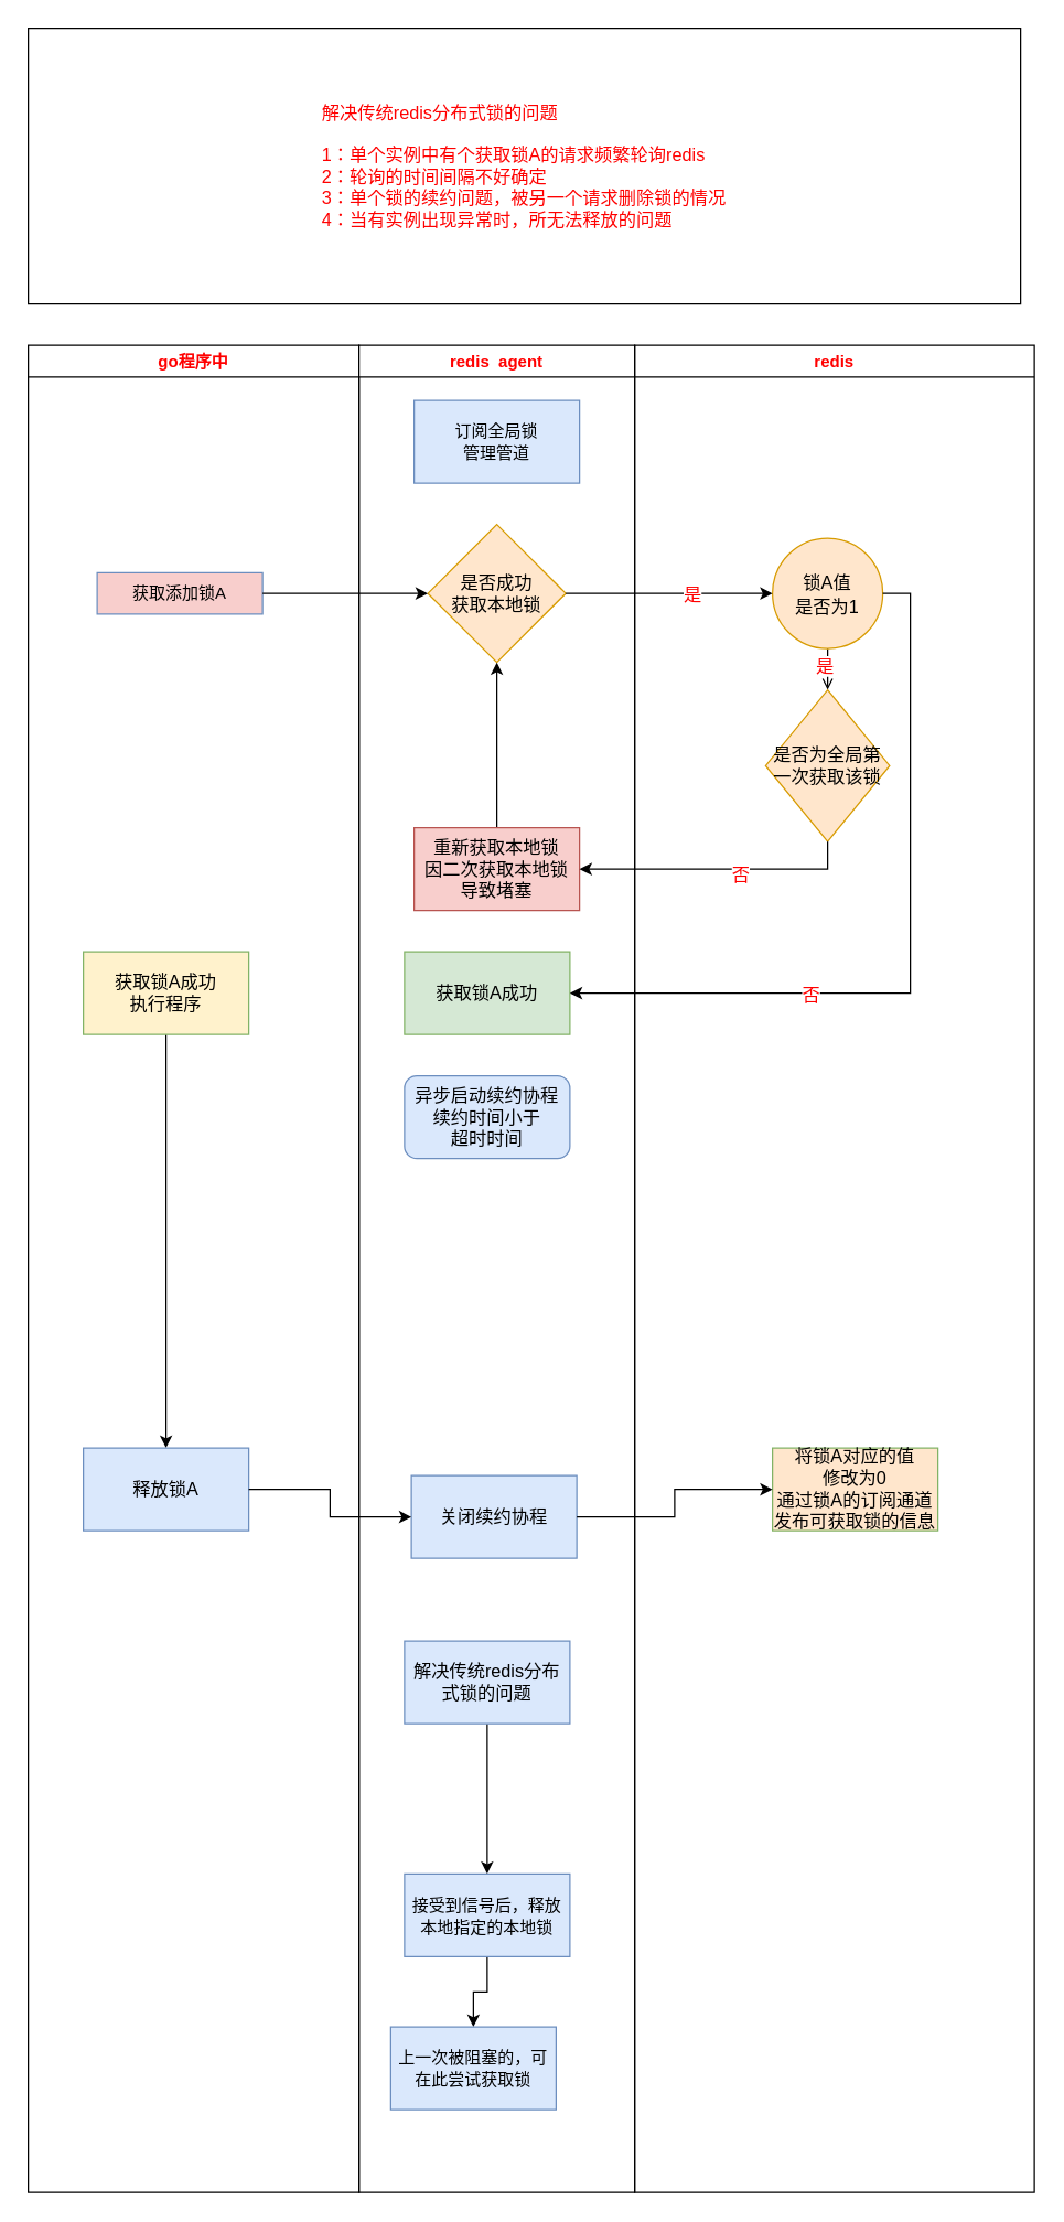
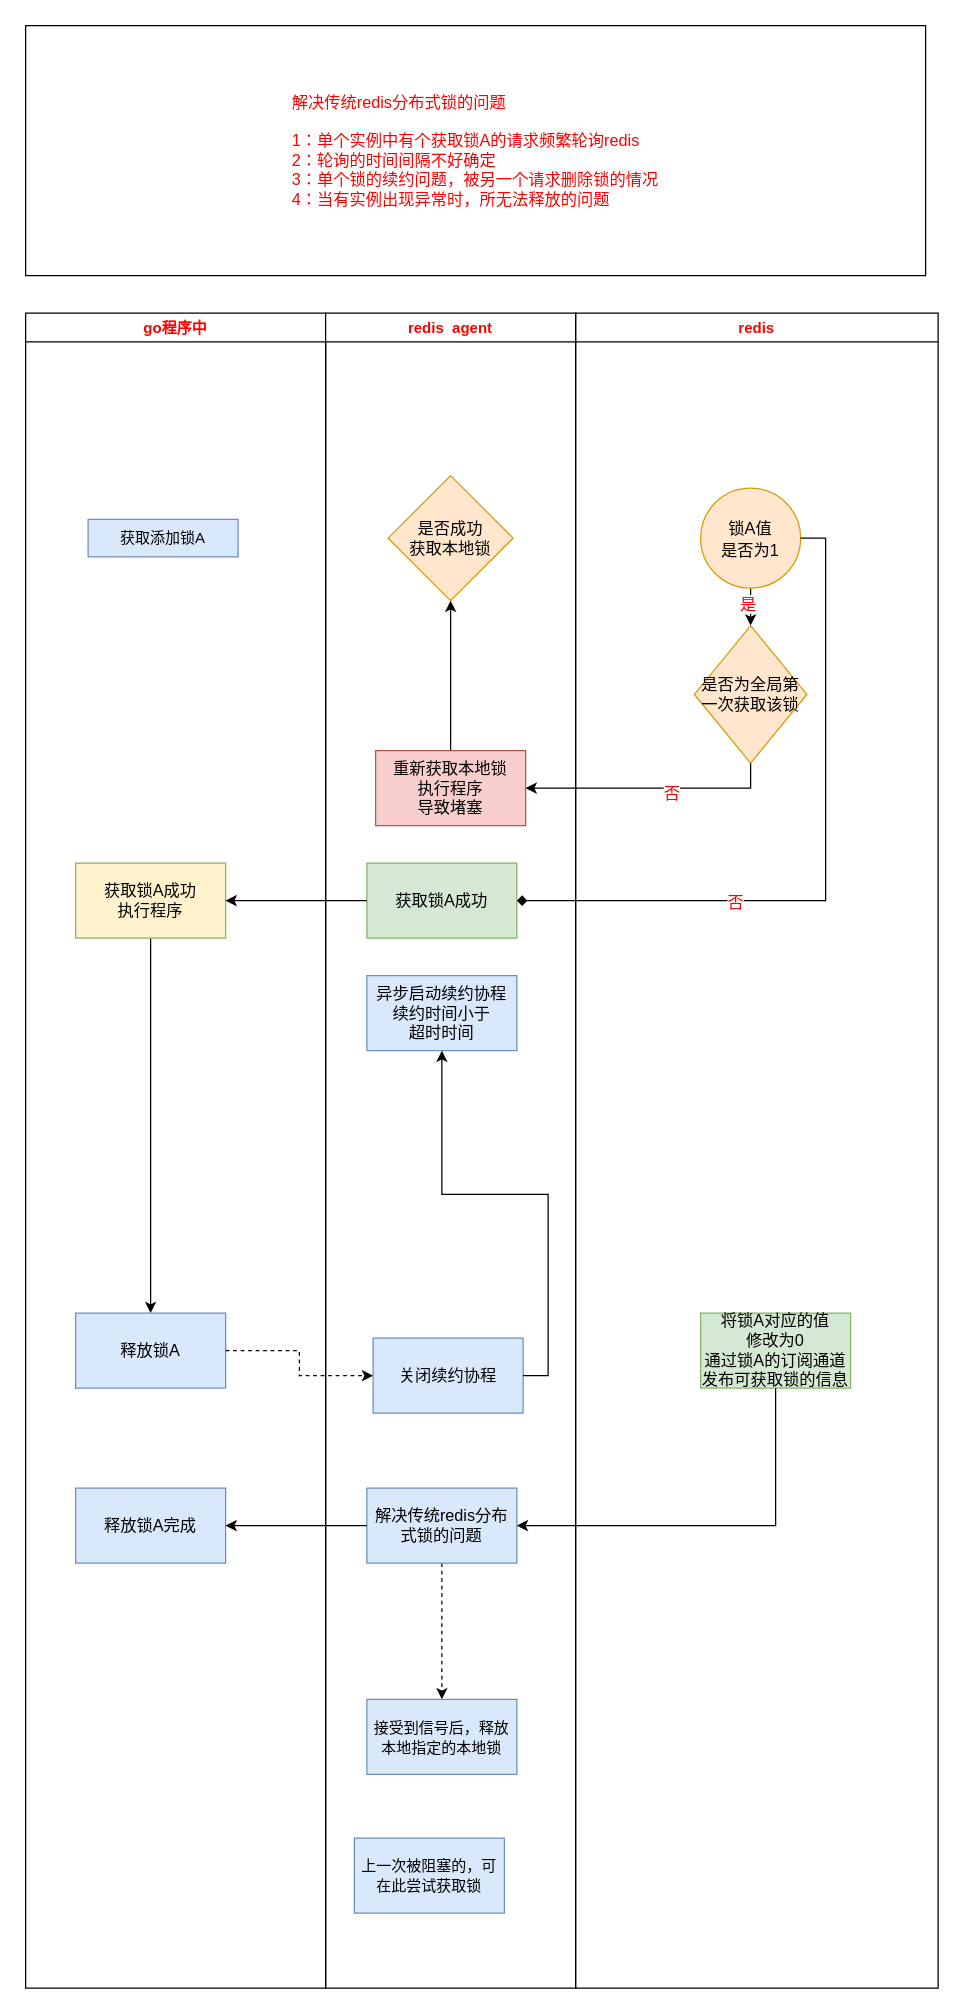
- <mxCell id="20" value="&lt;span style=&quot;color: rgb(0 , 0 , 0) ; font-size: 12px&quot;&gt;订阅全局锁&lt;/span&gt;&lt;br style=&quot;color: rgb(0 , 0 , 0) ; font-size: 12px&quot;&gt;&lt;span style=&quot;color: rgb(0 , 0 , 0) ; font-size: 12px&quot;&gt;管理管道&lt;/span&gt;" style="rounded=0;whiteSpace=wrap;html=1;fontSize=13;align=center;fillColor=#dae8fc;strokeColor=#6c8ebf;" vertex="1" parent="14"><mxGeometry x="40" y="40" width="120" height="60" as="geometry" /></mxCell>
- <mxCell id="3" value="获取添加锁A" style="rounded=0;whiteSpace=wrap;html=1;fillColor=#f8cecc;strokeColor=#6c8ebf;" vertex="1" parent="2"><mxGeometry x="50" y="165" width="120" height="30" as="geometry" /></mxCell>
+ <mxCell id="3" value="获取添加锁A" style="rounded=0;whiteSpace=wrap;html=1;fillColor=#dae8fc;strokeColor=#6c8ebf;" vertex="1" parent="2"><mxGeometry x="50" y="165" width="120" height="30" as="geometry" /></mxCell>
- <mxCell id="34" style="edgeStyle=orthogonalEdgeStyle;rounded=0;orthogonalLoop=1;jettySize=auto;html=1;fontSize=13;fontColor=#FF0000;" edge="1" parent="1" source="3" target="21"><mxGeometry relative="1" as="geometry" /></mxCell>
- <mxCell id="35" style="edgeStyle=orthogonalEdgeStyle;rounded=0;orthogonalLoop=1;jettySize=auto;html=1;exitX=1;exitY=0.5;exitDx=0;exitDy=0;fontSize=13;fontColor=#FF0000;" edge="1" parent="1" source="21" target="11"><mxGeometry relative="1" as="geometry" /></mxCell>
- <mxCell id="36" value="是" style="edgeLabel;html=1;align=center;verticalAlign=middle;resizable=0;points=[];fontSize=13;fontColor=#FF0000;" vertex="1" connectable="0" parent="35"><mxGeometry x="0.213" relative="1" as="geometry"><mxPoint as="offset" /></mxGeometry></mxCell>
- <mxCell id="9" style="edgeStyle=orthogonalEdgeStyle;rounded=0;orthogonalLoop=1;jettySize=auto;html=1;exitX=0.5;exitY=1;exitDx=0;exitDy=0;entryX=0.5;entryY=0;entryDx=0;entryDy=0;fontSize=13;fontColor=#FF0000;endArrow=open;" edge="1" parent="8" source="11" target="13"><mxGeometry relative="1" as="geometry" /></mxCell>
+ <mxCell id="9" style="edgeStyle=orthogonalEdgeStyle;rounded=0;orthogonalLoop=1;jettySize=auto;html=1;exitX=0.5;exitY=1;exitDx=0;exitDy=0;entryX=0.5;entryY=0;entryDx=0;entryDy=0;fontSize=13;fontColor=#FF0000;" edge="1" parent="8" source="11" target="13"><mxGeometry relative="1" as="geometry" /></mxCell>
- <mxCell id="23" value="重新获取本地锁&lt;br&gt;因二次获取本地锁&lt;br&gt;导致堵塞" style="rounded=0;whiteSpace=wrap;html=1;fontSize=13;align=center;fillColor=#f8cecc;strokeColor=#b85450;" vertex="1" parent="14"><mxGeometry x="40" y="350" width="120" height="60" as="geometry" /></mxCell>
+ <mxCell id="23" value="重新获取本地锁&lt;br&gt;执行程序&lt;br&gt;导致堵塞" style="rounded=0;whiteSpace=wrap;html=1;fontSize=13;align=center;fillColor=#f8cecc;strokeColor=#b85450;" vertex="1" parent="14"><mxGeometry x="40" y="350" width="120" height="60" as="geometry" /></mxCell>
+ <mxCell id="29" style="edgeStyle=orthogonalEdgeStyle;rounded=0;orthogonalLoop=1;jettySize=auto;html=1;exitX=0;exitY=0.5;exitDx=0;exitDy=0;fontSize=13;fontColor=#FF0000;" edge="1" parent="1" source="15" target="5"><mxGeometry relative="1" as="geometry" /></mxCell>
- <mxCell id="27" style="edgeStyle=orthogonalEdgeStyle;rounded=0;orthogonalLoop=1;jettySize=auto;html=1;exitX=1;exitY=0.5;exitDx=0;exitDy=0;entryX=1;entryY=0.5;entryDx=0;entryDy=0;fontSize=13;fontColor=#FF0000;" edge="1" parent="1" source="11" target="15"><mxGeometry relative="1" as="geometry" /></mxCell>
+ <mxCell id="27" style="edgeStyle=orthogonalEdgeStyle;rounded=0;orthogonalLoop=1;jettySize=auto;html=1;exitX=1;exitY=0.5;exitDx=0;exitDy=0;entryX=1;entryY=0.5;entryDx=0;entryDy=0;fontSize=13;fontColor=#FF0000;endArrow=diamond;" edge="1" parent="1" source="11" target="15"><mxGeometry relative="1" as="geometry" /></mxCell>
- <mxCell id="16" value="异步启动续约协程&lt;br&gt;续约时间小于&lt;br&gt;超时时间" style="whiteSpace=wrap;html=1;fontSize=13;fillColor=#dae8fc;strokeColor=#6c8ebf;rounded=1;" vertex="1" parent="14"><mxGeometry x="33" y="530" width="120" height="60" as="geometry" /></mxCell>
+ <mxCell id="16" value="异步启动续约协程&lt;br&gt;续约时间小于&lt;br&gt;超时时间" style="rounded=0;whiteSpace=wrap;html=1;fontSize=13;fillColor=#dae8fc;strokeColor=#6c8ebf;" vertex="1" parent="14"><mxGeometry x="33" y="530" width="120" height="60" as="geometry" /></mxCell>
- <mxCell id="12" value="将锁A对应的值&lt;br&gt;修改为0&lt;br&gt;通过锁A的订阅通道发布可获取锁的信息" style="rounded=0;whiteSpace=wrap;html=1;fontSize=13;fillColor=#ffe6cc;strokeColor=#82b366;" vertex="1" parent="8"><mxGeometry x="100" y="800" width="120" height="60" as="geometry" /></mxCell>
+ <mxCell id="12" value="将锁A对应的值&lt;br&gt;修改为0&lt;br&gt;通过锁A的订阅通道发布可获取锁的信息" style="rounded=0;whiteSpace=wrap;html=1;fontSize=13;fillColor=#d5e8d4;strokeColor=#82b366;" vertex="1" parent="8"><mxGeometry x="100" y="800" width="120" height="60" as="geometry" /></mxCell>
- <mxCell id="31" style="edgeStyle=orthogonalEdgeStyle;rounded=0;orthogonalLoop=1;jettySize=auto;html=1;exitX=1;exitY=0.5;exitDx=0;exitDy=0;fontSize=13;fontColor=#FF0000;" edge="1" parent="1" source="17" target="12"><mxGeometry relative="1" as="geometry" /></mxCell>
+ <mxCell id="31" style="edgeStyle=orthogonalEdgeStyle;rounded=0;orthogonalLoop=1;jettySize=auto;html=1;exitX=1;exitY=0.5;exitDx=0;exitDy=0;fontSize=13;fontColor=#FF0000;" edge="1" parent="1" source="17" target="16"><mxGeometry relative="1" as="geometry" /></mxCell>
- <mxCell id="30" style="edgeStyle=orthogonalEdgeStyle;rounded=0;orthogonalLoop=1;jettySize=auto;html=1;exitX=1;exitY=0.5;exitDx=0;exitDy=0;entryX=0;entryY=0.5;entryDx=0;entryDy=0;fontSize=13;fontColor=#FF0000;" edge="1" parent="1" source="6" target="17"><mxGeometry relative="1" as="geometry" /></mxCell>
+ <mxCell id="30" style="edgeStyle=orthogonalEdgeStyle;rounded=0;orthogonalLoop=1;jettySize=auto;html=1;exitX=1;exitY=0.5;exitDx=0;exitDy=0;entryX=0;entryY=0.5;entryDx=0;entryDy=0;fontSize=13;fontColor=#FF0000;dashed=1;" edge="1" parent="1" source="6" target="17"><mxGeometry relative="1" as="geometry" /></mxCell>
+ <mxCell id="7" value="释放锁A完成" style="rounded=0;whiteSpace=wrap;html=1;fontSize=13;fillColor=#dae8fc;strokeColor=#6c8ebf;" vertex="1" parent="2"><mxGeometry x="40" y="940" width="120" height="60" as="geometry" /></mxCell>
+ <mxCell id="37" style="edgeStyle=orthogonalEdgeStyle;rounded=0;orthogonalLoop=1;jettySize=auto;html=1;fontSize=13;fontColor=#FF0000;" edge="1" parent="1" source="19" target="7"><mxGeometry relative="1" as="geometry" /></mxCell>
+ <mxCell id="32" style="edgeStyle=orthogonalEdgeStyle;rounded=0;orthogonalLoop=1;jettySize=auto;html=1;exitX=0.5;exitY=1;exitDx=0;exitDy=0;entryX=1;entryY=0.5;entryDx=0;entryDy=0;fontSize=13;fontColor=#FF0000;" edge="1" parent="1" source="12" target="19"><mxGeometry relative="1" as="geometry" /></mxCell>
- <mxCell id="18" style="edgeStyle=orthogonalEdgeStyle;rounded=0;orthogonalLoop=1;jettySize=auto;html=1;exitX=0.5;exitY=1;exitDx=0;exitDy=0;fontSize=13;fontColor=#FF0000;" edge="1" parent="14" source="19" target="25"><mxGeometry relative="1" as="geometry" /></mxCell>
+ <mxCell id="18" style="edgeStyle=orthogonalEdgeStyle;rounded=0;orthogonalLoop=1;jettySize=auto;html=1;exitX=0.5;exitY=1;exitDx=0;exitDy=0;fontSize=13;fontColor=#FF0000;dashed=1;" edge="1" parent="14" source="19" target="25"><mxGeometry relative="1" as="geometry" /></mxCell>
- <mxCell id="24" style="edgeStyle=orthogonalEdgeStyle;rounded=0;orthogonalLoop=1;jettySize=auto;html=1;exitX=0.5;exitY=1;exitDx=0;exitDy=0;entryX=0.5;entryY=0;entryDx=0;entryDy=0;fontSize=13;fontColor=#FF0000;" edge="1" parent="14" source="25" target="26"><mxGeometry relative="1" as="geometry" /></mxCell>
